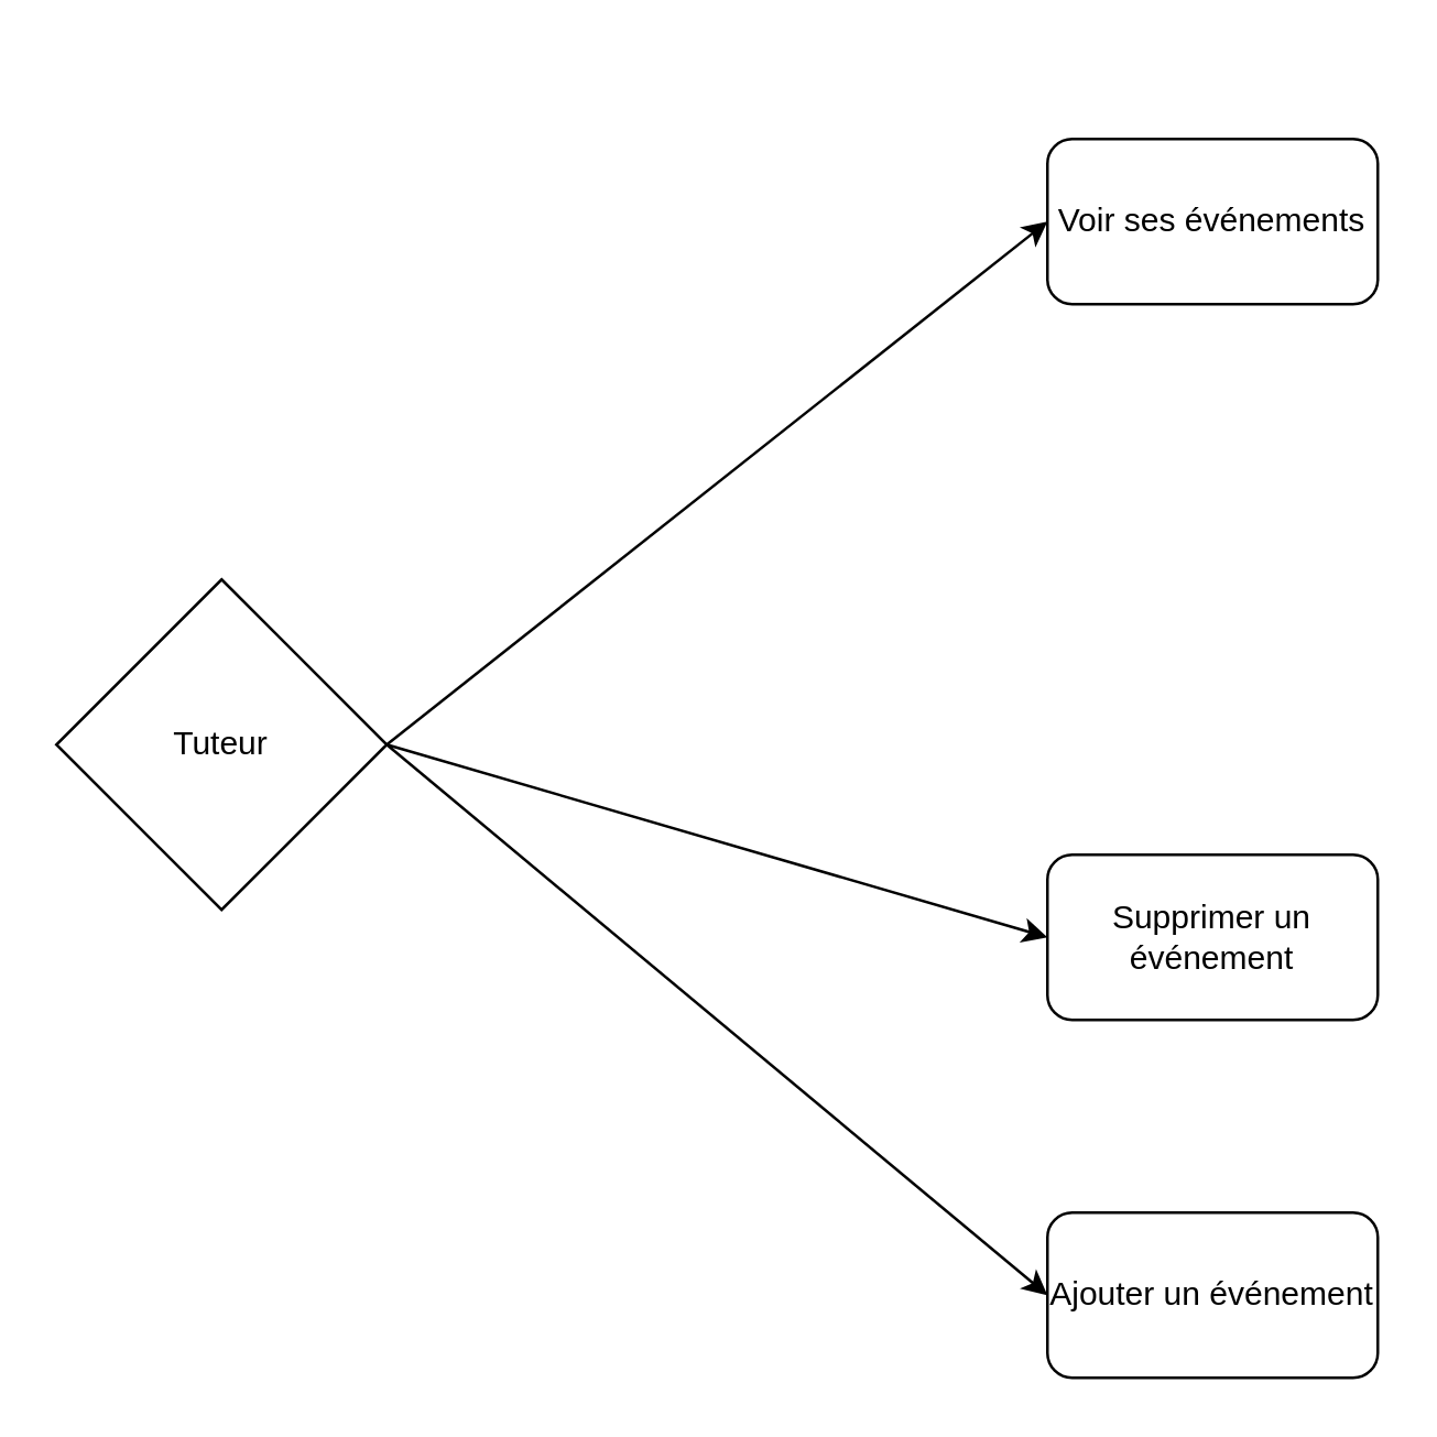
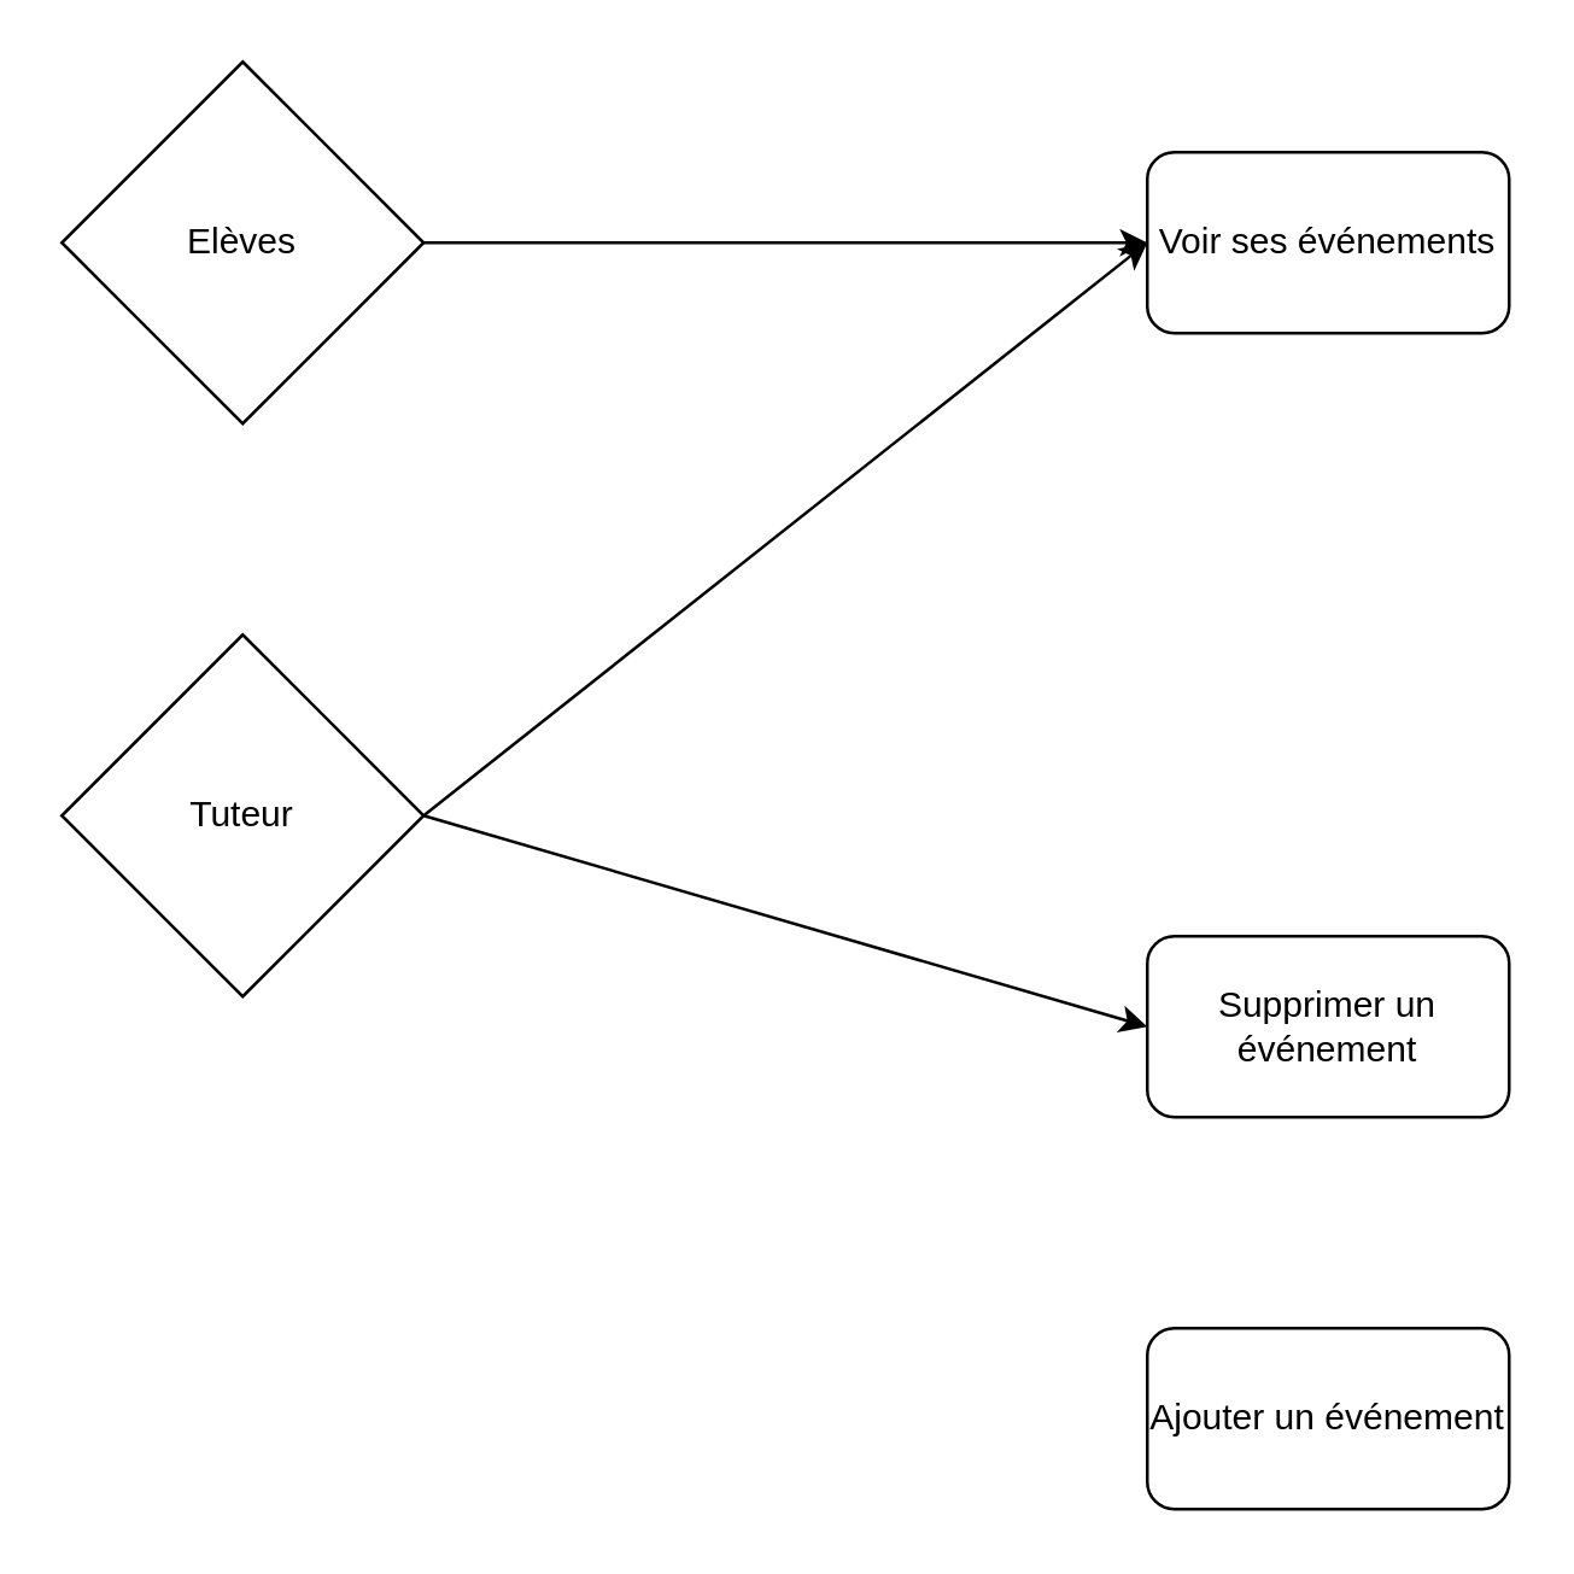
+ <mxCell id="10" value="Elèves" style="rhombus;whiteSpace=wrap;html=1;rounded=0;" vertex="1" parent="1"><mxGeometry x="20" y="20" width="120" height="120" as="geometry" /></mxCell>
+ <mxCell id="9" style="edgeStyle=orthogonalEdgeStyle;rounded=0;orthogonalLoop=1;jettySize=auto;html=1;exitX=1;exitY=0.5;exitDx=0;exitDy=0;" edge="1" parent="1" source="10" target="3"><mxGeometry relative="1" as="geometry" /></mxCell>
- <mxCell id="8" value="" style="endArrow=classic;html=1;rounded=0;entryX=0;entryY=0.5;entryDx=0;entryDy=0;exitX=1;exitY=0.5;exitDx=0;exitDy=0;" parent="1" source="2" target="5" edge="1"><mxGeometry width="50" height="50" relative="1" as="geometry"><mxPoint x="370" y="290" as="sourcePoint" /><mxPoint x="420" y="240" as="targetPoint" /></mxGeometry></mxCell>
